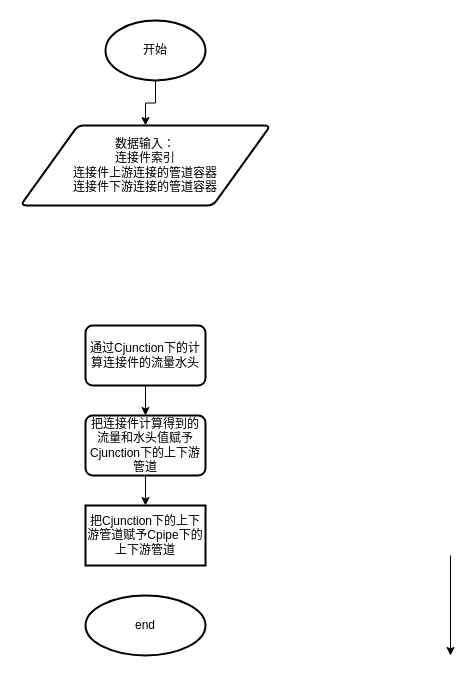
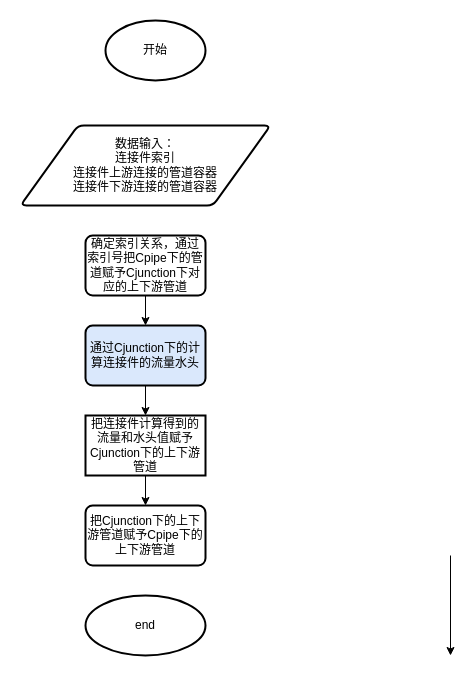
- <mxCell id="2" style="edgeStyle=orthogonalEdgeStyle;rounded=0;orthogonalLoop=1;jettySize=auto;html=1;entryX=0.5;entryY=0;entryDx=0;entryDy=0;" parent="1" source="3" target="4" edge="1"><mxGeometry relative="1" as="geometry" /></mxCell>
+ <mxCell id="7" value="确定索引关系，通过索引号把Cpipe下的管道赋予Cjunction下对应的上下游管道" style="whiteSpace=wrap;html=1;strokeWidth=2;rounded=1;arcSize=12;" parent="1" vertex="1"><mxGeometry x="85" y="235" width="120" height="60" as="geometry" /></mxCell>
+ <mxCell id="6" value="" style="edgeStyle=orthogonalEdgeStyle;rounded=0;orthogonalLoop=1;jettySize=auto;html=1;" edge="1" parent="1" source="7" target="9"><mxGeometry relative="1" as="geometry" /></mxCell>
- <mxCell id="9" value="通过Cjunction下的计算连接件的流量水头" style="whiteSpace=wrap;html=1;strokeWidth=2;rounded=1;arcSize=12;" vertex="1" parent="1"><mxGeometry x="85" y="325" width="120" height="60" as="geometry" /></mxCell>
+ <mxCell id="9" value="通过Cjunction下的计算连接件的流量水头" style="whiteSpace=wrap;html=1;strokeWidth=2;rounded=1;arcSize=12;fillColor=#dae8fc;" vertex="1" parent="1"><mxGeometry x="85" y="325" width="120" height="60" as="geometry" /></mxCell>
- <mxCell id="11" value="把连接件计算得到的流量和水头值赋予Cjunction下的上下游管道" style="whiteSpace=wrap;html=1;strokeWidth=2;rounded=1;arcSize=12;" vertex="1" parent="1"><mxGeometry x="85" y="415" width="120" height="60" as="geometry" /></mxCell>
+ <mxCell id="11" value="把连接件计算得到的流量和水头值赋予Cjunction下的上下游管道" style="whiteSpace=wrap;html=1;strokeWidth=2;arcSize=12;rounded=0;" vertex="1" parent="1"><mxGeometry x="85" y="415" width="120" height="60" as="geometry" /></mxCell>
- <mxCell id="12" value="把Cjunction下的上下游管道赋予Cpipe下的上下游管道" style="whiteSpace=wrap;html=1;strokeWidth=2;arcSize=12;rounded=0;" vertex="1" parent="1"><mxGeometry x="85" y="505" width="120" height="60" as="geometry" /></mxCell>
+ <mxCell id="12" value="把Cjunction下的上下游管道赋予Cpipe下的上下游管道" style="whiteSpace=wrap;html=1;strokeWidth=2;rounded=1;arcSize=12;" vertex="1" parent="1"><mxGeometry x="85" y="505" width="120" height="60" as="geometry" /></mxCell>
